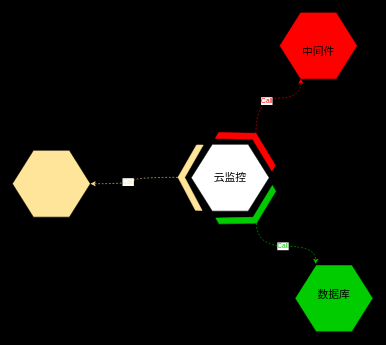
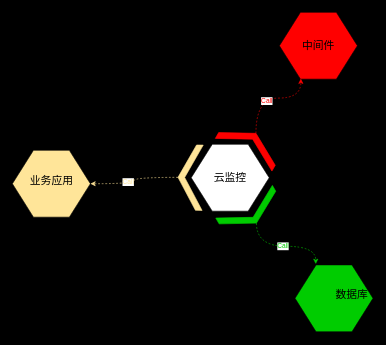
- <mxCell id="10" value="&lt;font style=&quot;font-size: 18px;&quot;&gt;中间件&lt;/font&gt;" style="text;html=1;align=center;verticalAlign=middle;whiteSpace=wrap;rounded=0;" vertex="1" parent="1"><mxGeometry x="500" y="70.71" width="60" height="30" as="geometry" /></mxCell>
+ <mxCell id="10" value="&lt;font style=&quot;font-size: 18px;&quot;&gt;中间件&lt;/font&gt;" style="text;html=1;align=center;verticalAlign=middle;whiteSpace=wrap;rounded=0;" vertex="1" parent="1"><mxGeometry x="500" y="60.71" width="60" height="30" as="geometry" /></mxCell>
+ <mxCell id="14" value="&lt;font style=&quot;font-size: 18px;&quot;&gt;业务应用&lt;/font&gt;" style="text;html=1;align=center;verticalAlign=middle;whiteSpace=wrap;rounded=0;" vertex="1" parent="1"><mxGeometry x="47.5" y="286" width="75" height="30" as="geometry" /></mxCell>
- <mxCell id="12" value="&lt;font style=&quot;font-size: 18px;&quot;&gt;数据库&lt;/font&gt;" style="text;html=1;align=center;verticalAlign=middle;whiteSpace=wrap;rounded=0;" vertex="1" parent="1"><mxGeometry x="526" y="476" width="60" height="30" as="geometry" /></mxCell>
+ <mxCell id="12" value="&lt;font style=&quot;font-size: 18px;&quot;&gt;数据库&lt;/font&gt;" style="text;html=1;align=center;verticalAlign=middle;whiteSpace=wrap;rounded=0;" vertex="1" parent="1"><mxGeometry x="556" y="476" width="60" height="30" as="geometry" /></mxCell>
